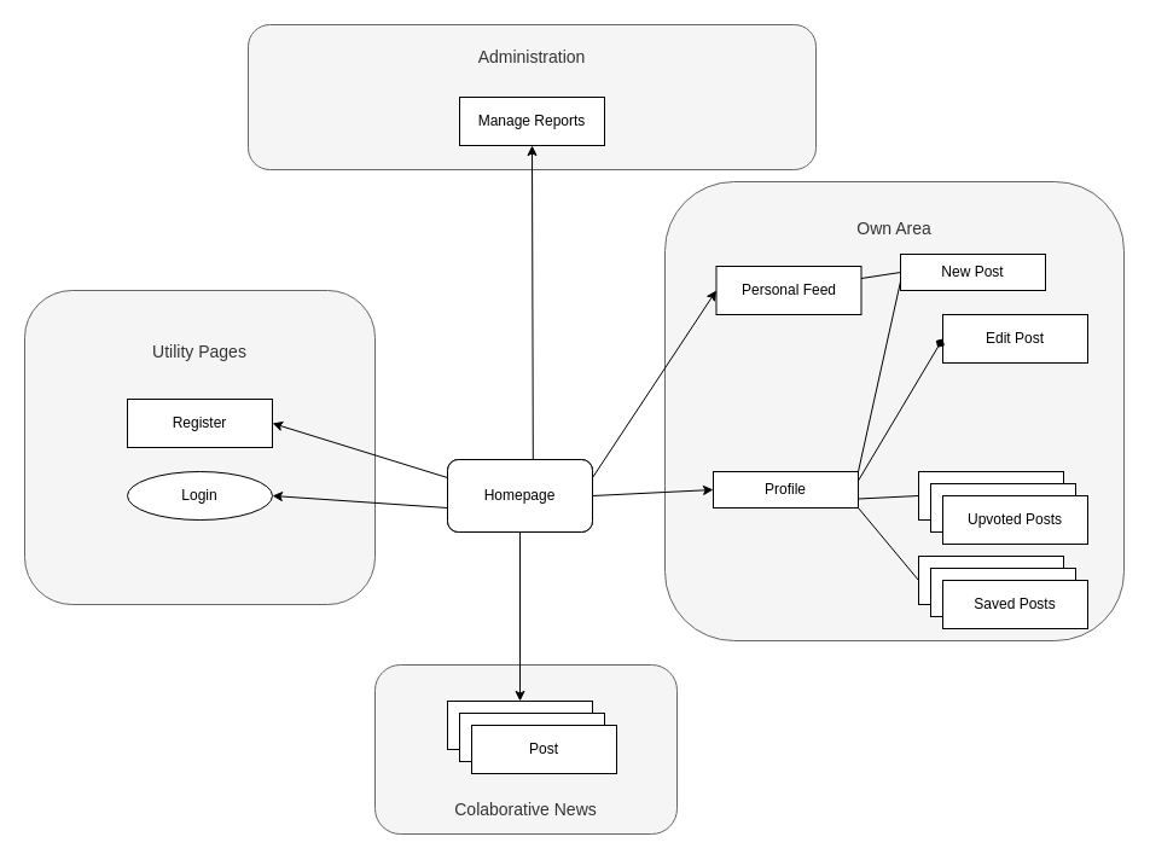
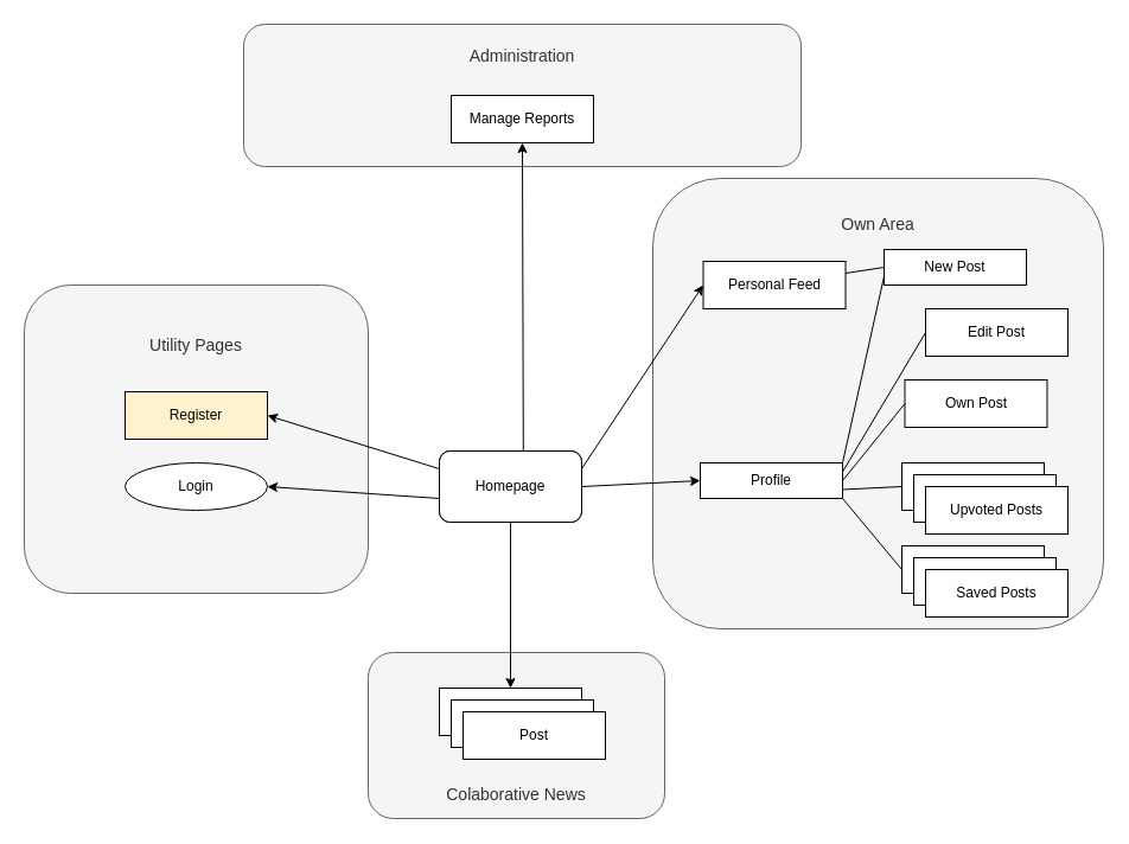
- <mxCell id="30" value="" style="endArrow=diamond;html=1;entryX=0;entryY=0.5;entryDx=0;entryDy=0;exitX=1;exitY=0.25;exitDx=0;exitDy=0;" parent="1" source="6" target="7" edge="1"><mxGeometry width="50" height="50" relative="1" as="geometry"><mxPoint x="620" y="420" as="sourcePoint" /><mxPoint x="670" y="370" as="targetPoint" /></mxGeometry></mxCell>
+ <mxCell id="30" value="" style="endArrow=none;html=1;entryX=0;entryY=0.5;entryDx=0;entryDy=0;exitX=1;exitY=0.25;exitDx=0;exitDy=0;" parent="1" source="6" target="7" edge="1"><mxGeometry width="50" height="50" relative="1" as="geometry"><mxPoint x="620" y="420" as="sourcePoint" /><mxPoint x="670" y="370" as="targetPoint" /></mxGeometry></mxCell>
+ <mxCell id="35" value="Own Post" style="rounded=0;whiteSpace=wrap;html=1;" parent="1" vertex="1"><mxGeometry x="762.5" y="320" width="120" height="40" as="geometry" /></mxCell>
- <mxCell id="9" value="Register" style="rounded=0;whiteSpace=wrap;html=1;" parent="1" vertex="1"><mxGeometry x="105" y="330" width="120" height="40" as="geometry" /></mxCell>
+ <mxCell id="9" value="Register" style="rounded=0;whiteSpace=wrap;html=1;fillColor=#fff2cc;" parent="1" vertex="1"><mxGeometry x="105" y="330" width="120" height="40" as="geometry" /></mxCell>
+ <mxCell id="36" value="" style="endArrow=none;html=1;exitX=1;exitY=0.5;exitDx=0;exitDy=0;entryX=0;entryY=0.5;entryDx=0;entryDy=0;" parent="1" source="6" target="35" edge="1"><mxGeometry width="50" height="50" relative="1" as="geometry"><mxPoint x="712.5" y="342.5" as="sourcePoint" /><mxPoint x="552.5" as="targetPoint" y="160" /></mxGeometry></mxCell>
